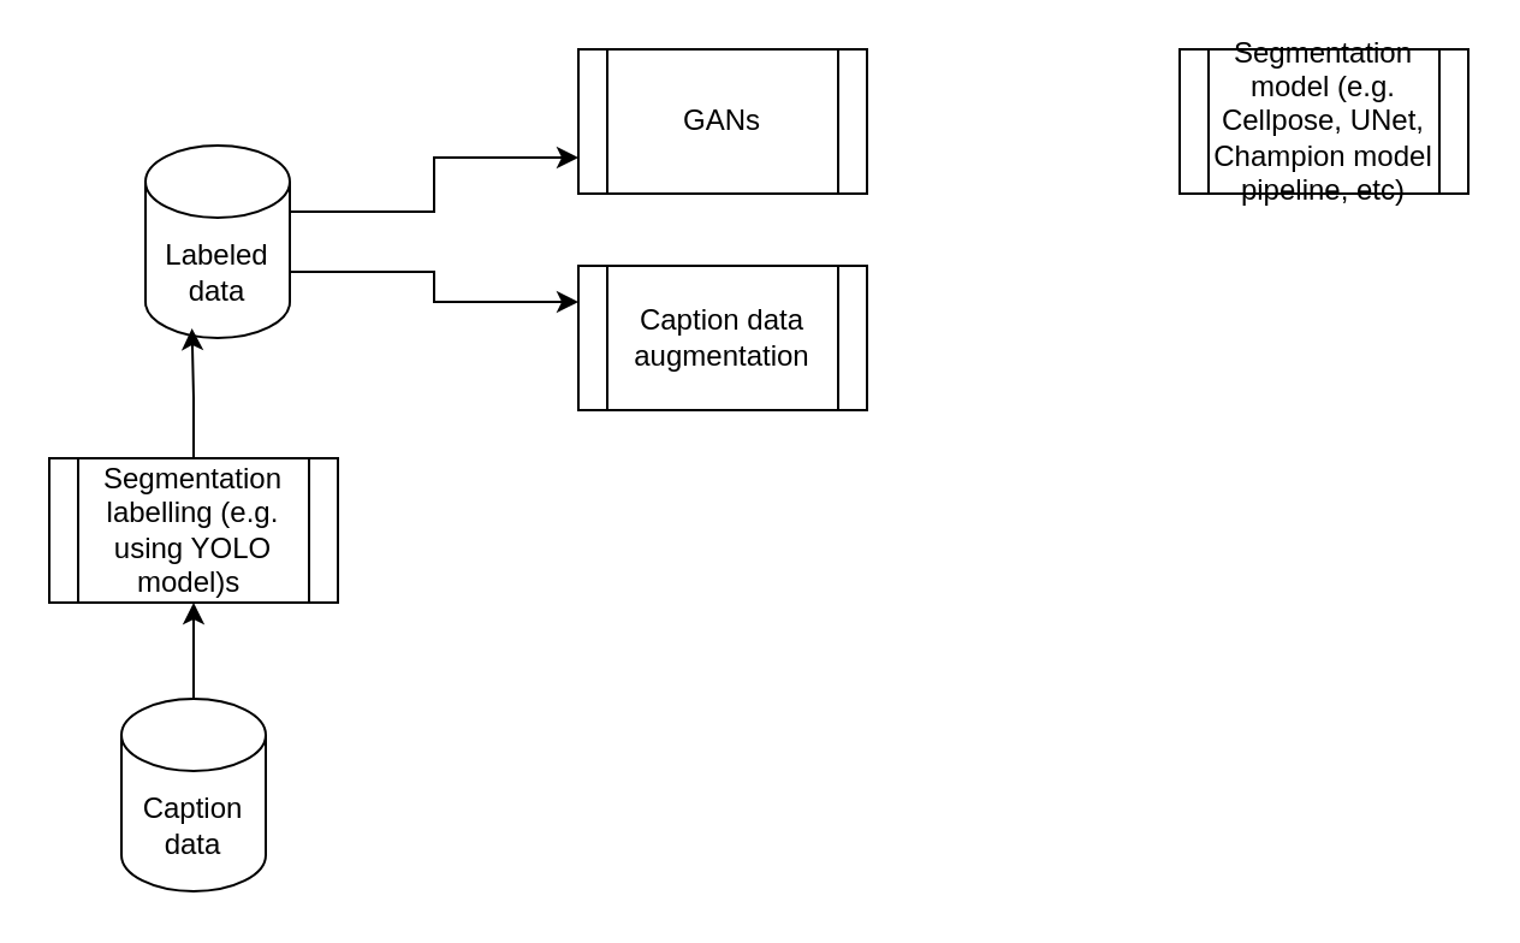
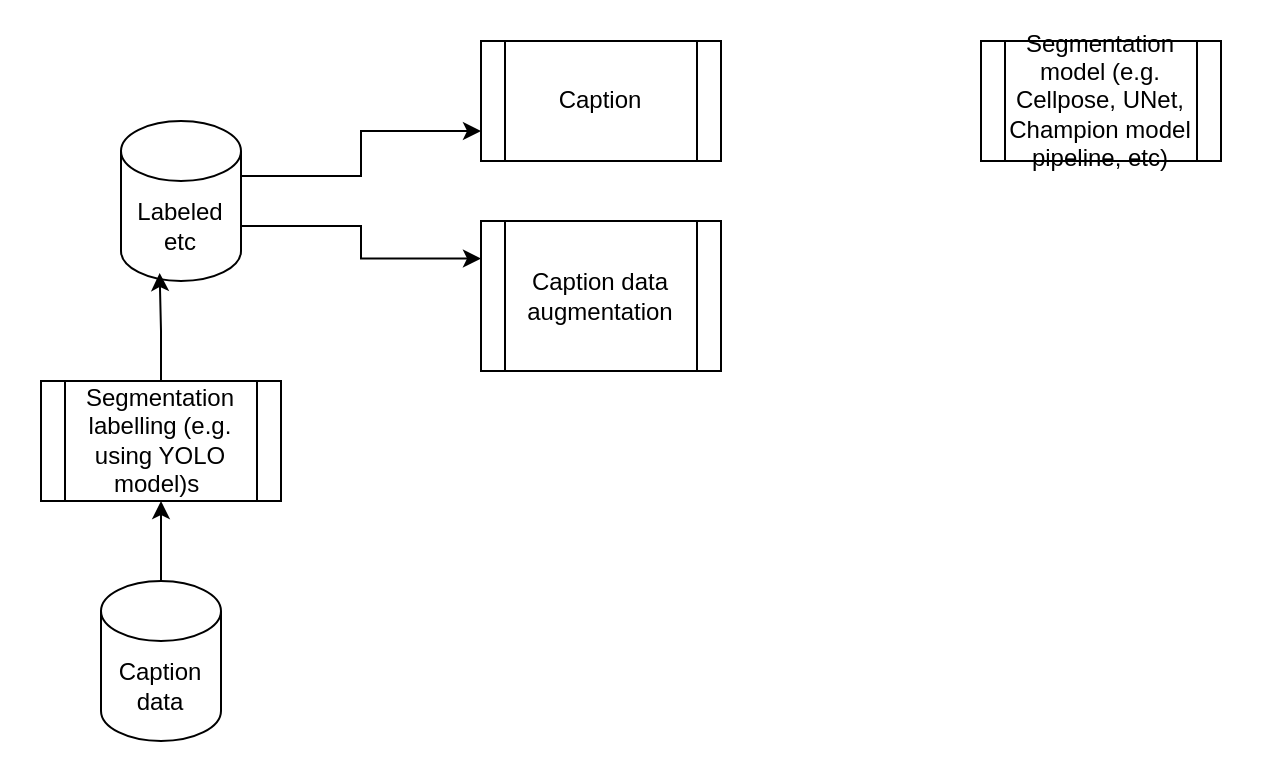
- <mxCell id="7" value="GANs" style="shape=process;whiteSpace=wrap;html=1;backgroundOutline=1;" vertex="1" parent="1"><mxGeometry x="240" y="20" width="120" height="60" as="geometry" /></mxCell>
+ <mxCell id="7" value="Caption" style="shape=process;whiteSpace=wrap;html=1;backgroundOutline=1;" vertex="1" parent="1"><mxGeometry x="240" y="20" width="120" height="60" as="geometry" /></mxCell>
- <mxCell id="4" value="Labeled data" style="shape=cylinder3;whiteSpace=wrap;html=1;boundedLbl=1;backgroundOutline=1;size=15;" vertex="1" parent="1"><mxGeometry x="60" y="60" width="60" height="80" as="geometry" /></mxCell>
+ <mxCell id="4" value="Labeled etc" style="shape=cylinder3;whiteSpace=wrap;html=1;boundedLbl=1;backgroundOutline=1;size=15;" vertex="1" parent="1"><mxGeometry x="60" y="60" width="60" height="80" as="geometry" /></mxCell>
- <mxCell id="8" value="Caption data augmentation" style="shape=process;whiteSpace=wrap;html=1;backgroundOutline=1;" vertex="1" parent="1"><mxGeometry x="240" y="110" width="120" height="60" as="geometry" /></mxCell>
+ <mxCell id="8" value="Caption data augmentation" style="shape=process;whiteSpace=wrap;html=1;backgroundOutline=1;" vertex="1" parent="1"><mxGeometry x="240" y="110" width="120" height="75" as="geometry" /></mxCell>
